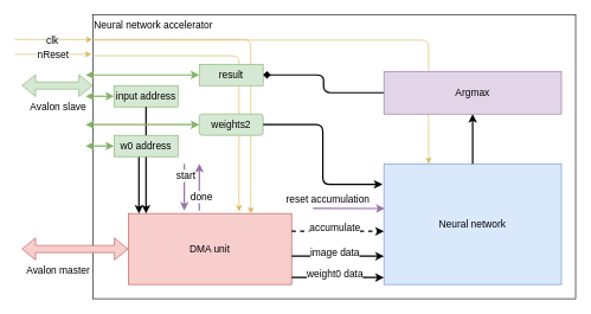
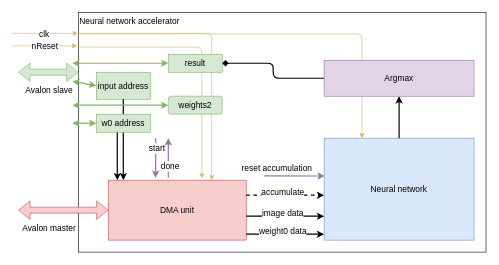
- <mxCell id="14" value="input address" style="rounded=0;whiteSpace=wrap;html=1;fontSize=14;fillColor=#d5e8d4;strokeColor=#82b366;" vertex="1" parent="1"><mxGeometry x="160" y="120" width="90" height="30" as="geometry" /></mxCell>
+ <mxCell id="14" value="input address" style="rounded=0;whiteSpace=wrap;html=1;fontSize=14;fillColor=#d5e8d4;strokeColor=#82b366;" vertex="1" parent="1"><mxGeometry x="160" y="120" width="90" height="45" as="geometry" /></mxCell>
- <mxCell id="33" value="" style="endArrow=classic;html=1;fontSize=14;strokeWidth=2;exitX=1;exitY=0.5;exitDx=0;exitDy=0;entryX=-0.008;entryY=0.171;entryDx=0;entryDy=0;entryPerimeter=0;edgeStyle=elbowEdgeStyle;" edge="1" parent="1" source="31" target="24"><mxGeometry width="50" height="50" relative="1" as="geometry"><mxPoint x="410" y="270" as="sourcePoint" /><mxPoint x="460" y="220" as="targetPoint" /></mxGeometry></mxCell>
